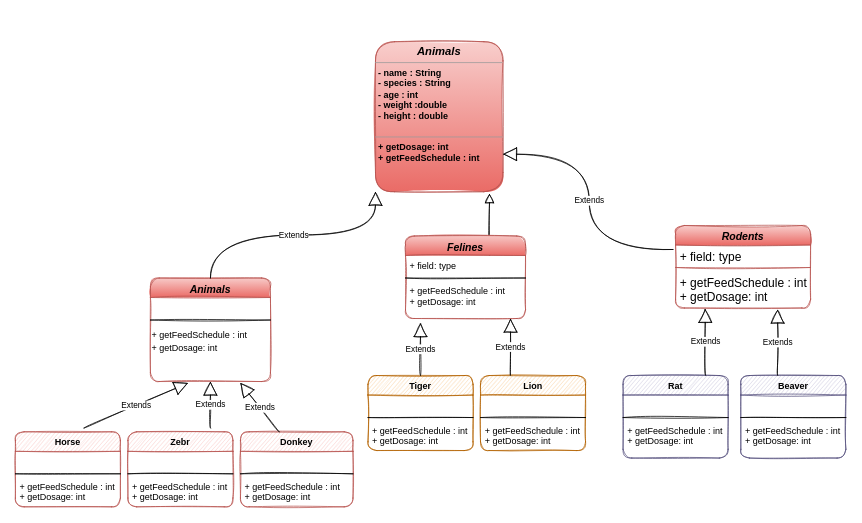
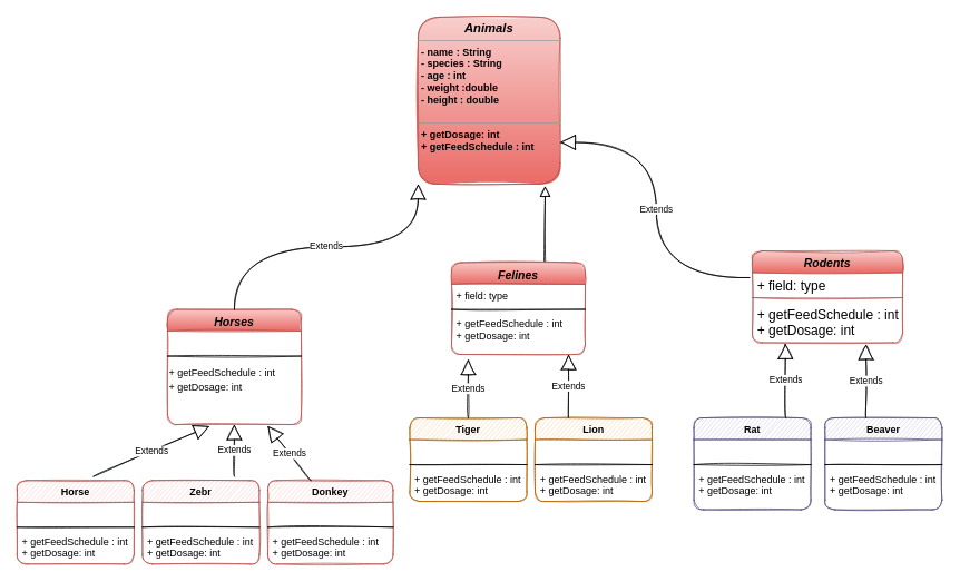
- <mxCell id="7" value="&lt;p style=&quot;margin:0px;margin-top:4px;text-align:center;&quot;&gt;&lt;i&gt;&lt;b&gt;&lt;font style=&quot;font-size: 15px;&quot;&gt;Animals&lt;/font&gt;&lt;/b&gt;&lt;/i&gt;&lt;/p&gt;&lt;hr size=&quot;1&quot;&gt;&lt;p style=&quot;margin:0px;margin-left:4px;&quot;&gt;&lt;b&gt;- name : String&lt;/b&gt;&lt;/p&gt;&lt;p style=&quot;margin:0px;margin-left:4px;&quot;&gt;&lt;b&gt;- species : String&lt;br&gt;&lt;/b&gt;&lt;/p&gt;&lt;p style=&quot;margin:0px;margin-left:4px;&quot;&gt;&lt;b&gt;- age : int&lt;/b&gt;&lt;/p&gt;&lt;p style=&quot;margin:0px;margin-left:4px;&quot;&gt;&lt;b&gt;- weight :double&lt;/b&gt;&lt;/p&gt;&lt;p style=&quot;margin:0px;margin-left:4px;&quot;&gt;&lt;b&gt;- height : double&lt;/b&gt;&lt;/p&gt;&lt;p style=&quot;margin:0px;margin-left:4px;&quot;&gt;&lt;b&gt;&lt;br&gt;&lt;/b&gt;&lt;/p&gt;&lt;hr size=&quot;1&quot;&gt;&lt;p style=&quot;margin:0px;margin-left:4px;&quot;&gt;&lt;b&gt;+ getDosage: int&lt;/b&gt;&lt;/p&gt;&lt;p style=&quot;margin:0px;margin-left:4px;&quot;&gt;&lt;b&gt;+ getFeedSchedule : int&lt;/b&gt;&lt;/p&gt;" style="verticalAlign=top;align=left;overflow=fill;fontSize=12;fontFamily=Helvetica;html=1;fillColor=#f8cecc;strokeColor=#b85450;gradientColor=#ea6b66;sketch=1;rounded=1;" parent="1" vertex="1"><mxGeometry x="500" y="55" width="170" height="200" as="geometry" /></mxCell>
+ <mxCell id="7" value="&lt;p style=&quot;margin:0px;margin-top:4px;text-align:center;&quot;&gt;&lt;i&gt;&lt;b&gt;&lt;font style=&quot;font-size: 15px;&quot;&gt;Animals&lt;/font&gt;&lt;/b&gt;&lt;/i&gt;&lt;/p&gt;&lt;hr size=&quot;1&quot;&gt;&lt;p style=&quot;margin:0px;margin-left:4px;&quot;&gt;&lt;b&gt;- name : String&lt;/b&gt;&lt;/p&gt;&lt;p style=&quot;margin:0px;margin-left:4px;&quot;&gt;&lt;b&gt;- species : String&lt;br&gt;&lt;/b&gt;&lt;/p&gt;&lt;p style=&quot;margin:0px;margin-left:4px;&quot;&gt;&lt;b&gt;- age : int&lt;/b&gt;&lt;/p&gt;&lt;p style=&quot;margin:0px;margin-left:4px;&quot;&gt;&lt;b&gt;- weight :double&lt;/b&gt;&lt;/p&gt;&lt;p style=&quot;margin:0px;margin-left:4px;&quot;&gt;&lt;b&gt;- height : double&lt;/b&gt;&lt;/p&gt;&lt;p style=&quot;margin:0px;margin-left:4px;&quot;&gt;&lt;b&gt;&lt;br&gt;&lt;/b&gt;&lt;/p&gt;&lt;hr size=&quot;1&quot;&gt;&lt;p style=&quot;margin:0px;margin-left:4px;&quot;&gt;&lt;b&gt;+ getDosage: int&lt;/b&gt;&lt;/p&gt;&lt;p style=&quot;margin:0px;margin-left:4px;&quot;&gt;&lt;b&gt;+ getFeedSchedule : int&lt;/b&gt;&lt;/p&gt;" style="verticalAlign=top;align=left;overflow=fill;fontSize=12;fontFamily=Helvetica;html=1;fillColor=#f8cecc;strokeColor=#b85450;gradientColor=#ea6b66;sketch=1;rounded=1;" parent="1" vertex="1"><mxGeometry x="500" y="20" width="170" height="200" as="geometry" /></mxCell>
- <mxCell id="2" value="Animals" style="swimlane;fontStyle=3;align=center;verticalAlign=top;childLayout=stackLayout;horizontal=1;startSize=26;horizontalStack=0;resizeParent=1;resizeLast=0;collapsible=1;marginBottom=0;shadow=0;strokeWidth=1;fillColor=#f8cecc;gradientColor=#ea6b66;strokeColor=#b85450;sketch=1;rounded=1;fontSize=14;" parent="1" vertex="1"><mxGeometry x="200" y="370" width="160" height="138" as="geometry"><mxRectangle x="130" y="380" width="160" height="26" as="alternateBounds" /></mxGeometry></mxCell>
+ <mxCell id="2" value="Horses" style="swimlane;fontStyle=3;align=center;verticalAlign=top;childLayout=stackLayout;horizontal=1;startSize=26;horizontalStack=0;resizeParent=1;resizeLast=0;collapsible=1;marginBottom=0;shadow=0;strokeWidth=1;fillColor=#f8cecc;gradientColor=#ea6b66;strokeColor=#b85450;sketch=1;rounded=1;fontSize=14;" parent="1" vertex="1"><mxGeometry x="200" y="370" width="160" height="138" as="geometry"><mxRectangle x="130" y="380" width="160" height="26" as="alternateBounds" /></mxGeometry></mxCell>
